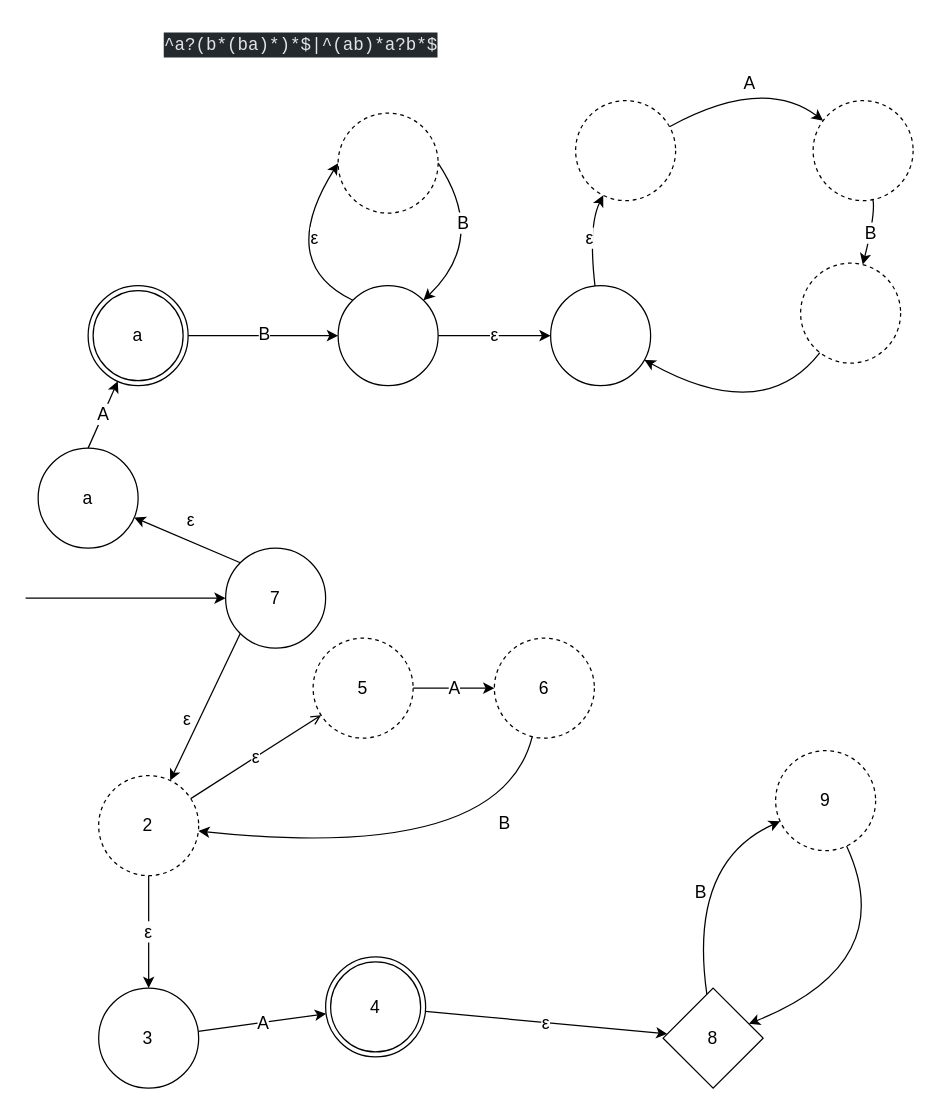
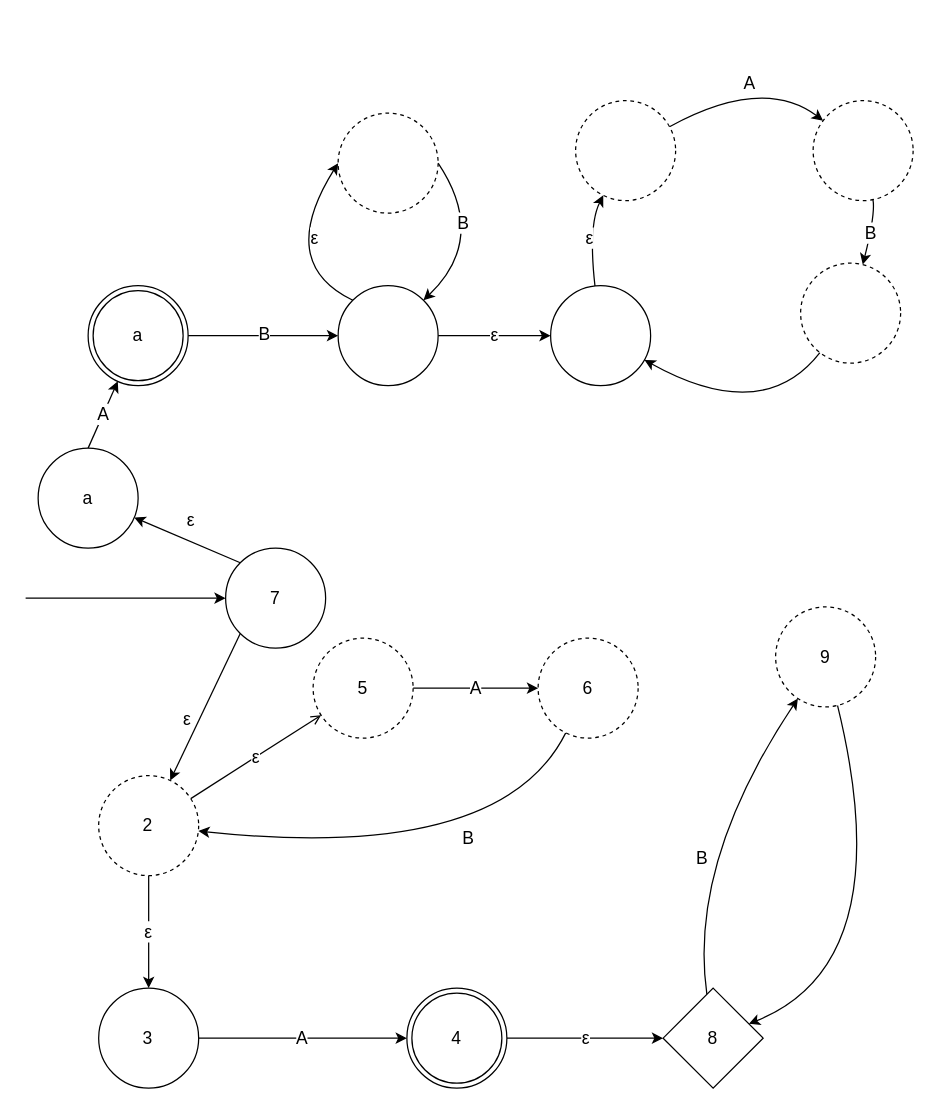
- <mxCell id="2" value="&lt;div style=&quot;color: rgb(225, 228, 232); background-color: rgb(36, 41, 46); font-family: Consolas, &amp;quot;Courier New&amp;quot;, monospace; font-size: 14px; line-height: 20px;&quot;&gt;^a?(b*(ba)*)*$|^(ab)*a?b*$&lt;/div&gt;" style="text;html=1;align=center;verticalAlign=middle;resizable=0;points=[];autosize=1;strokeColor=none;fillColor=none;fontSize=14;" vertex="1" parent="1"><mxGeometry x="130" y="20" width="220" height="30" as="geometry" /></mxCell>
- <mxCell id="33" value="6" style="ellipse;whiteSpace=wrap;html=1;aspect=fixed;shadow=0;labelBorderColor=none;gradientColor=none;dashed=1;fontSize=14;" vertex="1" parent="1"><mxGeometry x="395" y="510" width="80" height="80" as="geometry" /></mxCell>
+ <mxCell id="33" value="6" style="ellipse;whiteSpace=wrap;html=1;aspect=fixed;shadow=0;labelBorderColor=none;gradientColor=none;dashed=1;fontSize=14;" vertex="1" parent="1"><mxGeometry x="430" y="510" width="80" height="80" as="geometry" /></mxCell>
- <mxCell id="41" value="9" style="ellipse;whiteSpace=wrap;html=1;aspect=fixed;shadow=0;labelBorderColor=none;sketch=0;fontSize=14;gradientColor=none;dashed=1;" vertex="1" parent="1"><mxGeometry x="620" y="600" width="80" height="80" as="geometry" /></mxCell>
+ <mxCell id="41" value="9" style="ellipse;whiteSpace=wrap;html=1;aspect=fixed;shadow=0;labelBorderColor=none;sketch=0;fontSize=14;gradientColor=none;dashed=1;" vertex="1" parent="1"><mxGeometry x="620" y="485" width="80" height="80" as="geometry" /></mxCell>
- <mxCell id="37" value="4" style="ellipse;shape=doubleEllipse;whiteSpace=wrap;html=1;aspect=fixed;shadow=0;fontFamily=Helvetica;fontSize=14;fontColor=default;align=center;strokeColor=default;fillColor=default;gradientColor=none;sketch=0;" vertex="1" parent="1"><mxGeometry x="260" y="765" width="80" height="80" as="geometry" /></mxCell>
+ <mxCell id="37" value="4" style="ellipse;shape=doubleEllipse;whiteSpace=wrap;html=1;aspect=fixed;shadow=0;fontFamily=Helvetica;fontSize=14;fontColor=default;align=center;strokeColor=default;fillColor=default;gradientColor=none;sketch=0;" vertex="1" parent="1"><mxGeometry x="325" y="790" width="80" height="80" as="geometry" /></mxCell>
